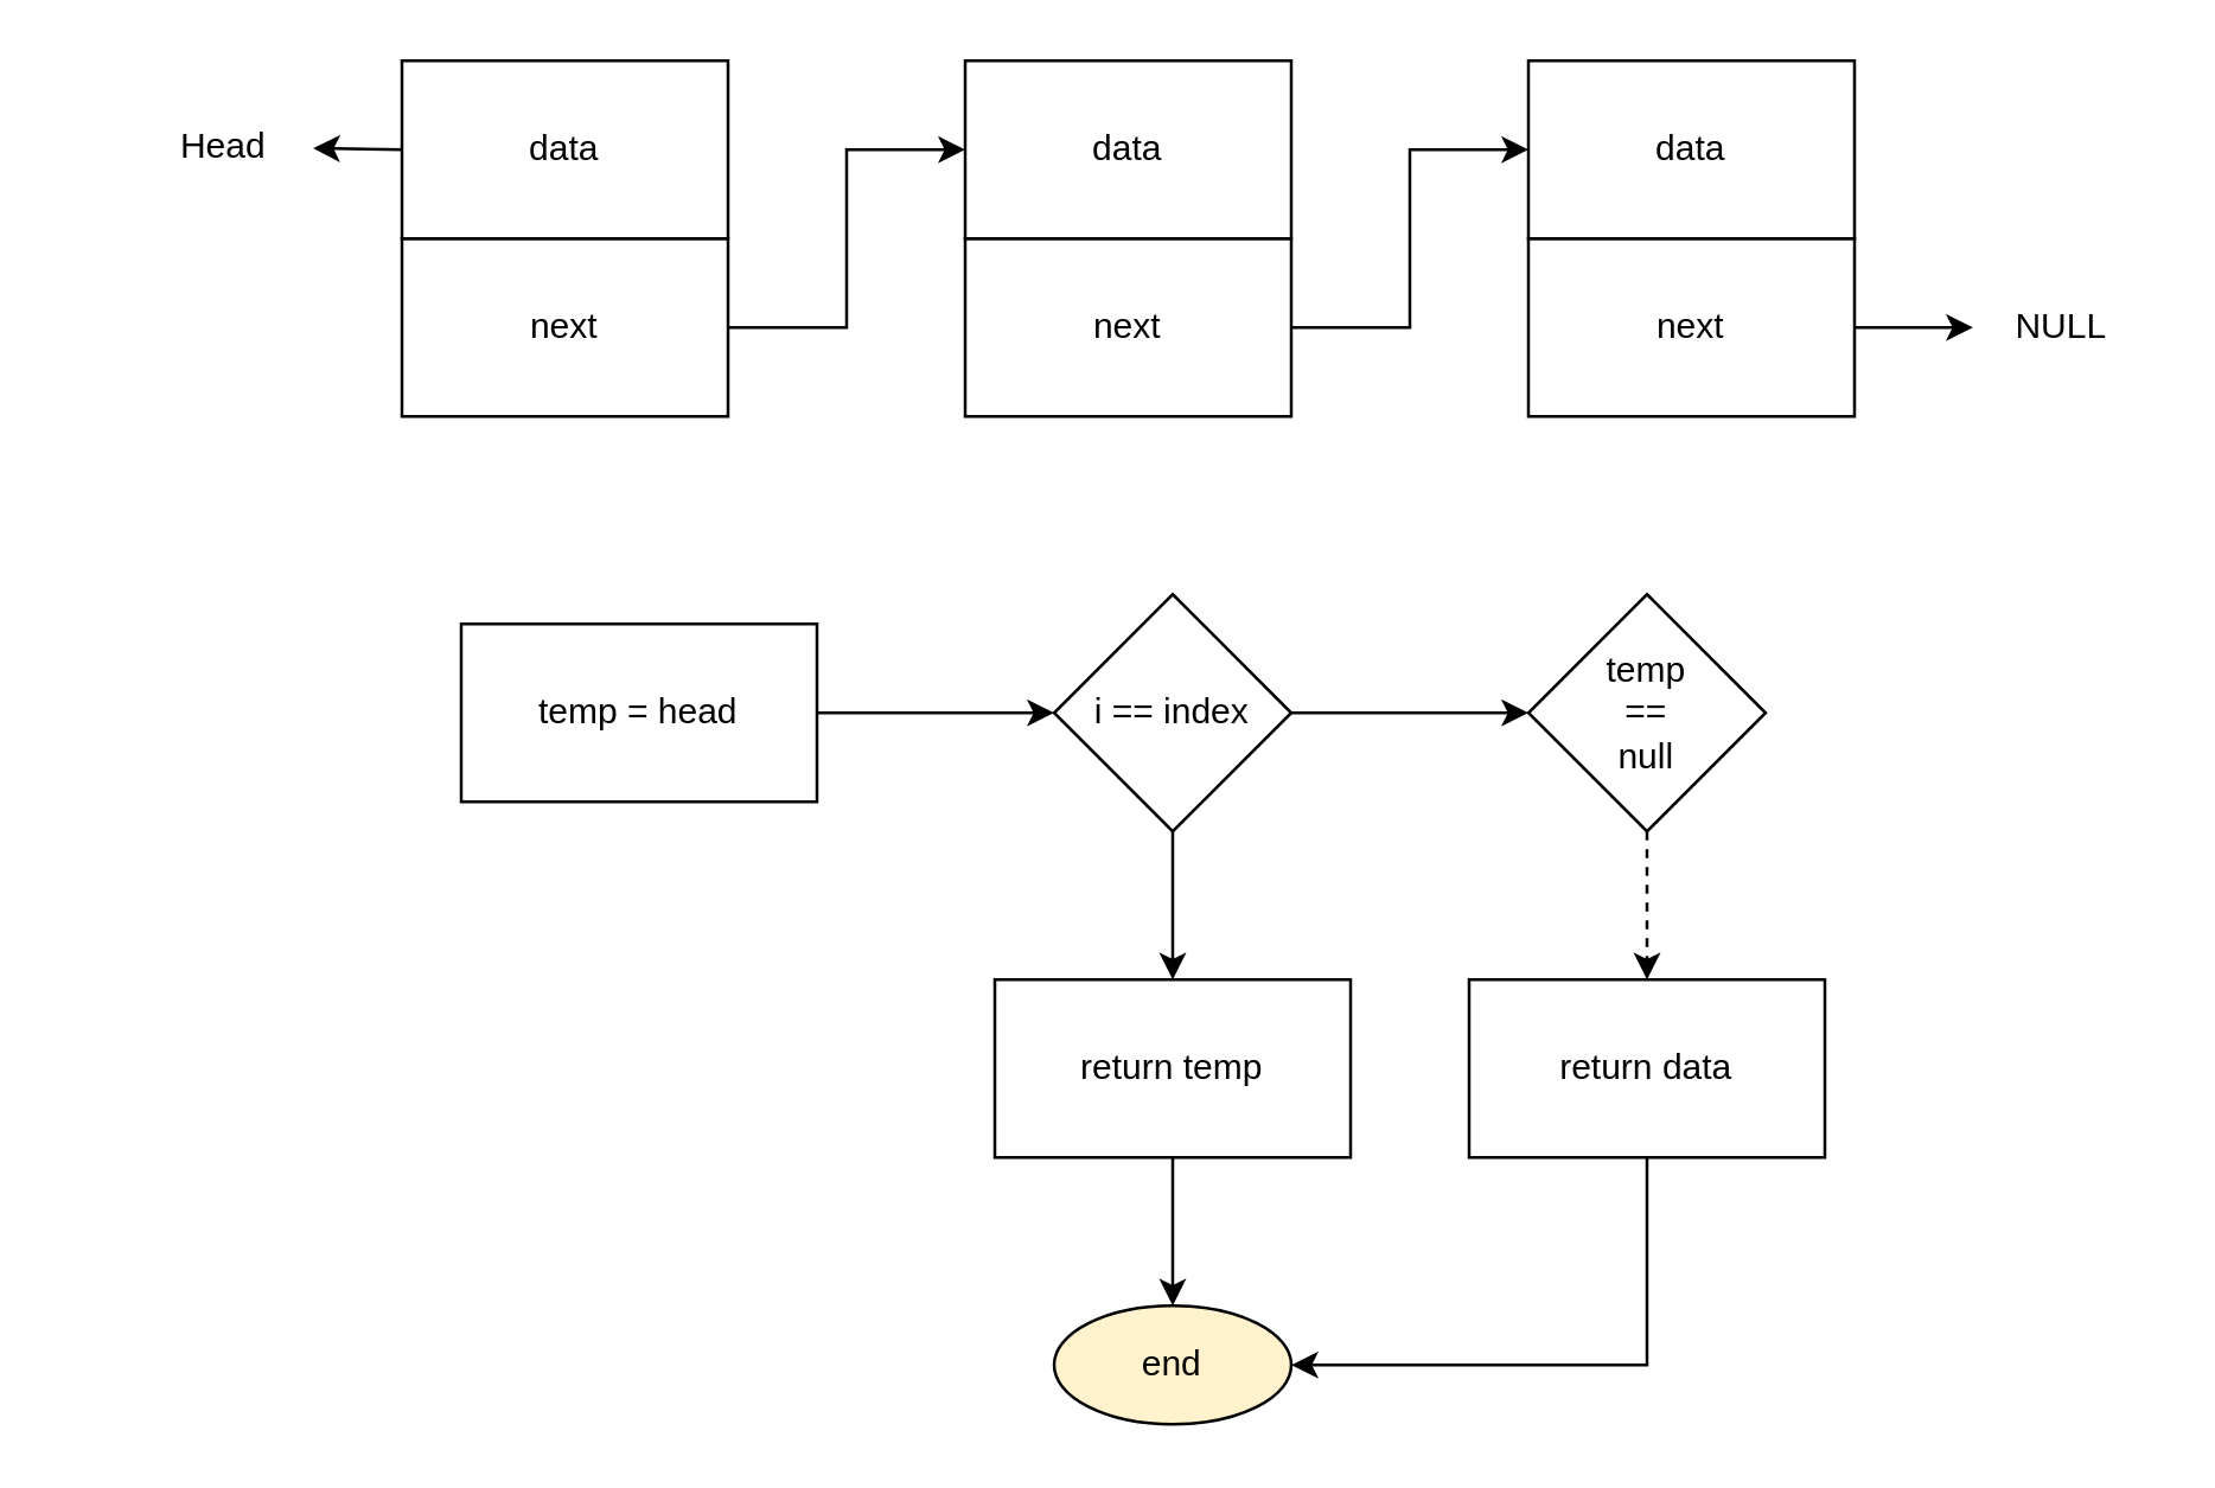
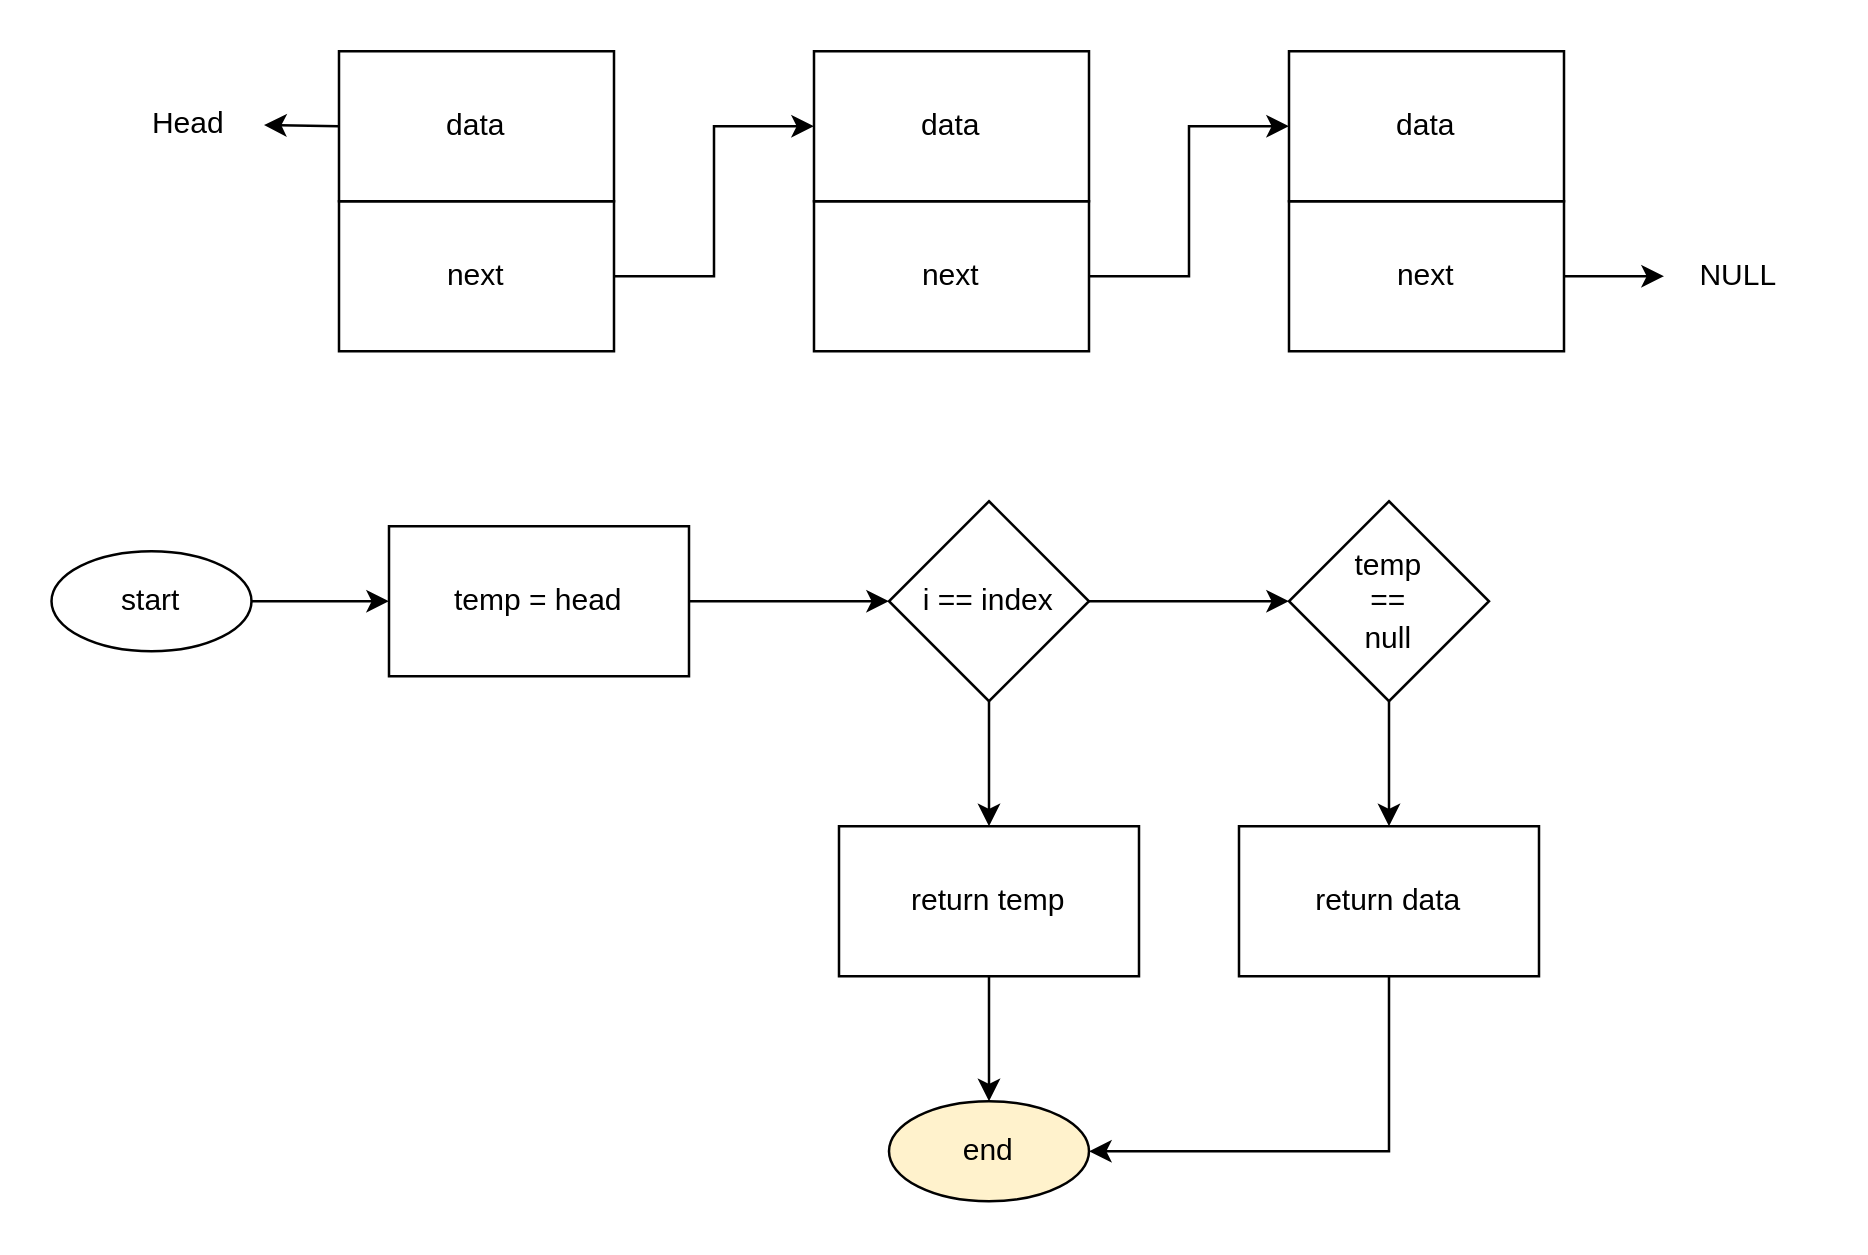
+ <mxCell id="15" value="start" style="ellipse;whiteSpace=wrap;html=1;" vertex="1" parent="1"><mxGeometry x="20" y="220" width="80" height="40" as="geometry" /></mxCell>
+ <mxCell id="14" style="edgeStyle=orthogonalEdgeStyle;rounded=0;orthogonalLoop=1;jettySize=auto;html=1;exitX=1;exitY=0.5;exitDx=0;exitDy=0;entryX=0;entryY=0.5;entryDx=0;entryDy=0;" edge="1" parent="1" source="15" target="21"><mxGeometry relative="1" as="geometry" /></mxCell>
- <mxCell id="16" style="edgeStyle=orthogonalEdgeStyle;rounded=0;orthogonalLoop=1;jettySize=auto;html=1;exitX=0.5;exitY=1;exitDx=0;exitDy=0;entryX=0.5;entryY=0;entryDx=0;entryDy=0;dashed=1;" edge="1" parent="1" source="17" target="19"><mxGeometry relative="1" as="geometry" /></mxCell>
+ <mxCell id="16" style="edgeStyle=orthogonalEdgeStyle;rounded=0;orthogonalLoop=1;jettySize=auto;html=1;exitX=0.5;exitY=1;exitDx=0;exitDy=0;entryX=0.5;entryY=0;entryDx=0;entryDy=0;" edge="1" parent="1" source="17" target="19"><mxGeometry relative="1" as="geometry" /></mxCell>
